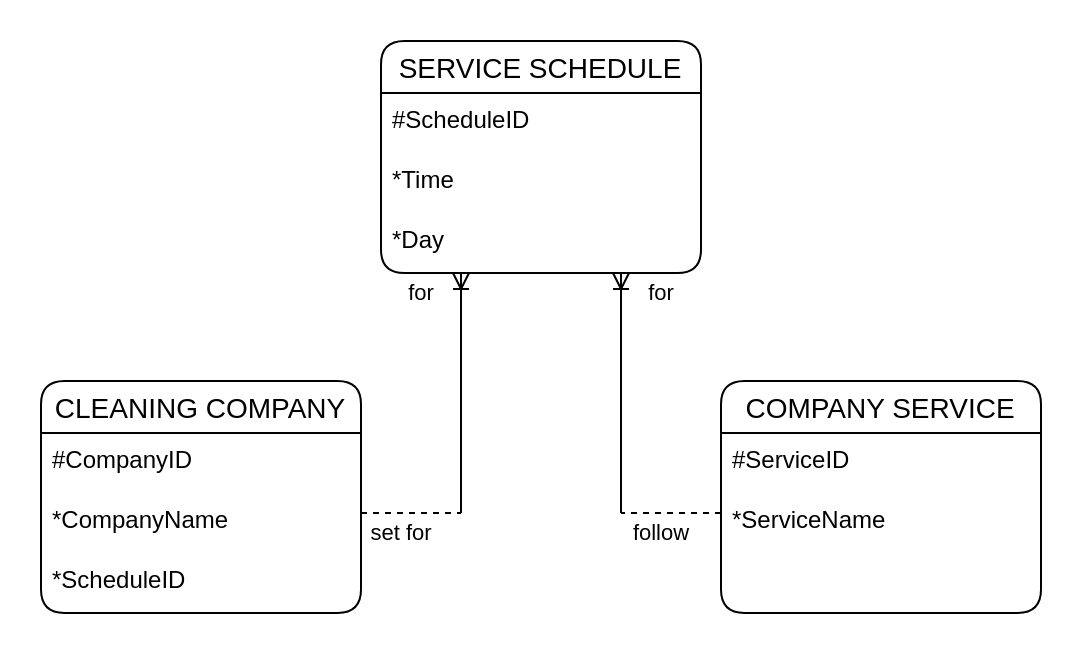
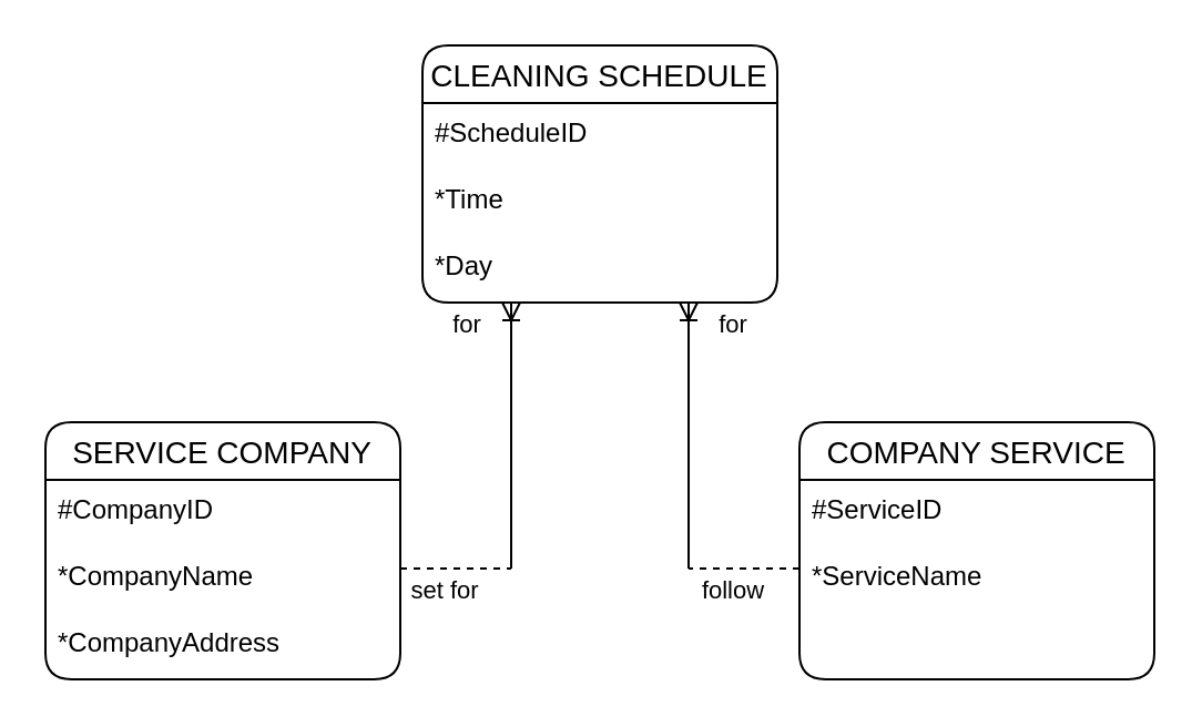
- <mxCell id="2" value="SERVICE SCHEDULE" style="swimlane;fontStyle=0;childLayout=stackLayout;horizontal=1;startSize=26;horizontalStack=0;resizeParent=1;resizeParentMax=0;resizeLast=0;collapsible=1;marginBottom=0;align=center;fontSize=14;rounded=1;" vertex="1" parent="1"><mxGeometry x="190" y="20" width="160" height="116" as="geometry" /></mxCell>
+ <mxCell id="2" value="CLEANING SCHEDULE" style="swimlane;fontStyle=0;childLayout=stackLayout;horizontal=1;startSize=26;horizontalStack=0;resizeParent=1;resizeParentMax=0;resizeLast=0;collapsible=1;marginBottom=0;align=center;fontSize=14;rounded=1;" vertex="1" parent="1"><mxGeometry x="190" y="20" width="160" height="116" as="geometry" /></mxCell>
- <mxCell id="6" value="CLEANING COMPANY" style="swimlane;fontStyle=0;childLayout=stackLayout;horizontal=1;startSize=26;horizontalStack=0;resizeParent=1;resizeParentMax=0;resizeLast=0;collapsible=1;marginBottom=0;align=center;fontSize=14;rounded=1;" vertex="1" parent="1"><mxGeometry x="20" y="190" width="160" height="116" as="geometry" /></mxCell>
+ <mxCell id="6" value="SERVICE COMPANY" style="swimlane;fontStyle=0;childLayout=stackLayout;horizontal=1;startSize=26;horizontalStack=0;resizeParent=1;resizeParentMax=0;resizeLast=0;collapsible=1;marginBottom=0;align=center;fontSize=14;rounded=1;" vertex="1" parent="1"><mxGeometry x="20" y="190" width="160" height="116" as="geometry" /></mxCell>
- <mxCell id="9" value="*ScheduleID" style="text;strokeColor=none;fillColor=none;spacingLeft=4;spacingRight=4;overflow=hidden;rotatable=0;points=[[0,0.5],[1,0.5]];portConstraint=eastwest;fontSize=12;" vertex="1" parent="6"><mxGeometry y="86" width="160" height="30" as="geometry" /></mxCell>
+ <mxCell id="9" value="*CompanyAddress" style="text;strokeColor=none;fillColor=none;spacingLeft=4;spacingRight=4;overflow=hidden;rotatable=0;points=[[0,0.5],[1,0.5]];portConstraint=eastwest;fontSize=12;" vertex="1" parent="6"><mxGeometry y="86" width="160" height="30" as="geometry" /></mxCell>
